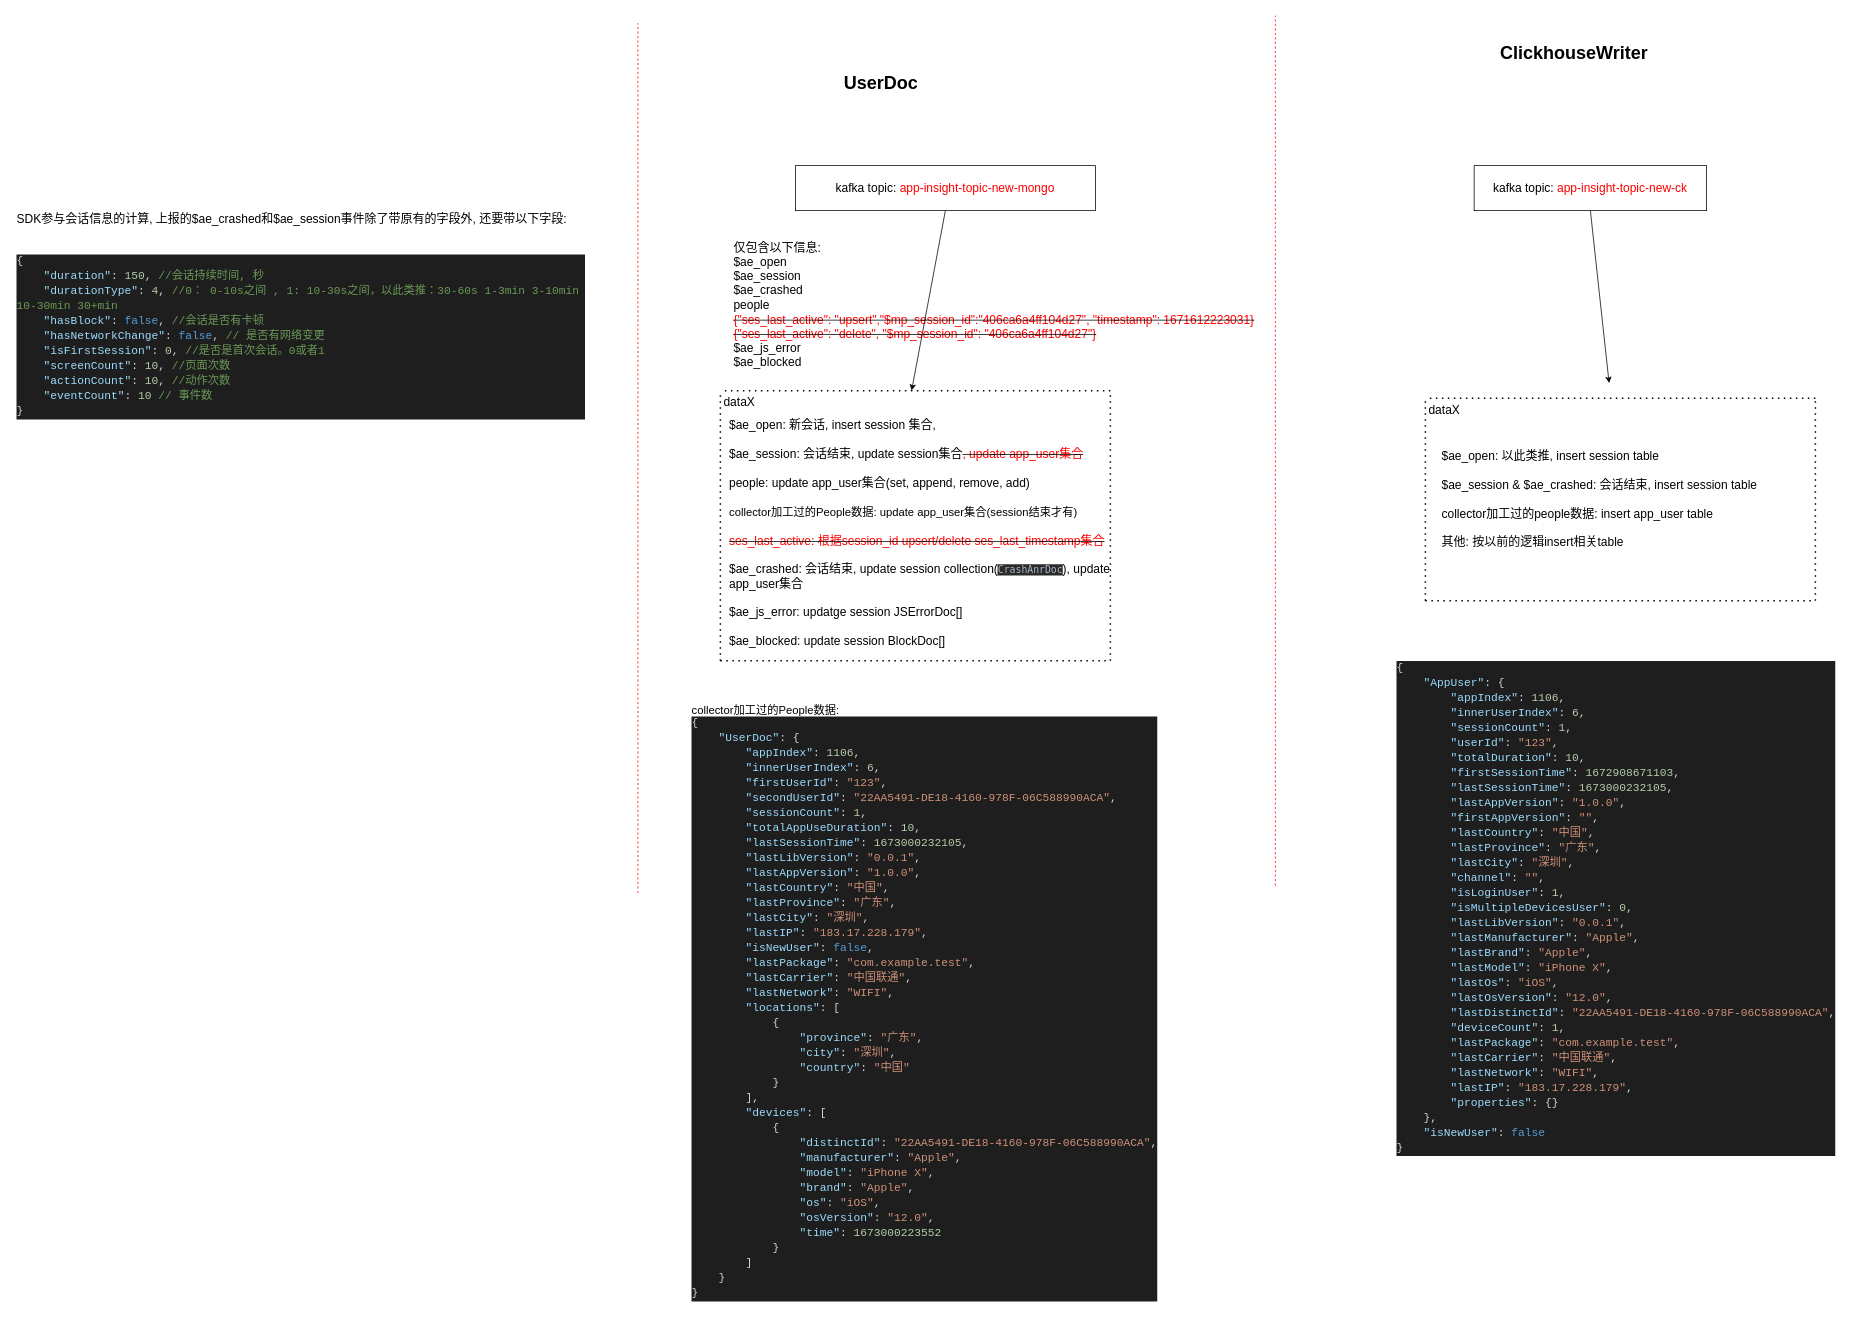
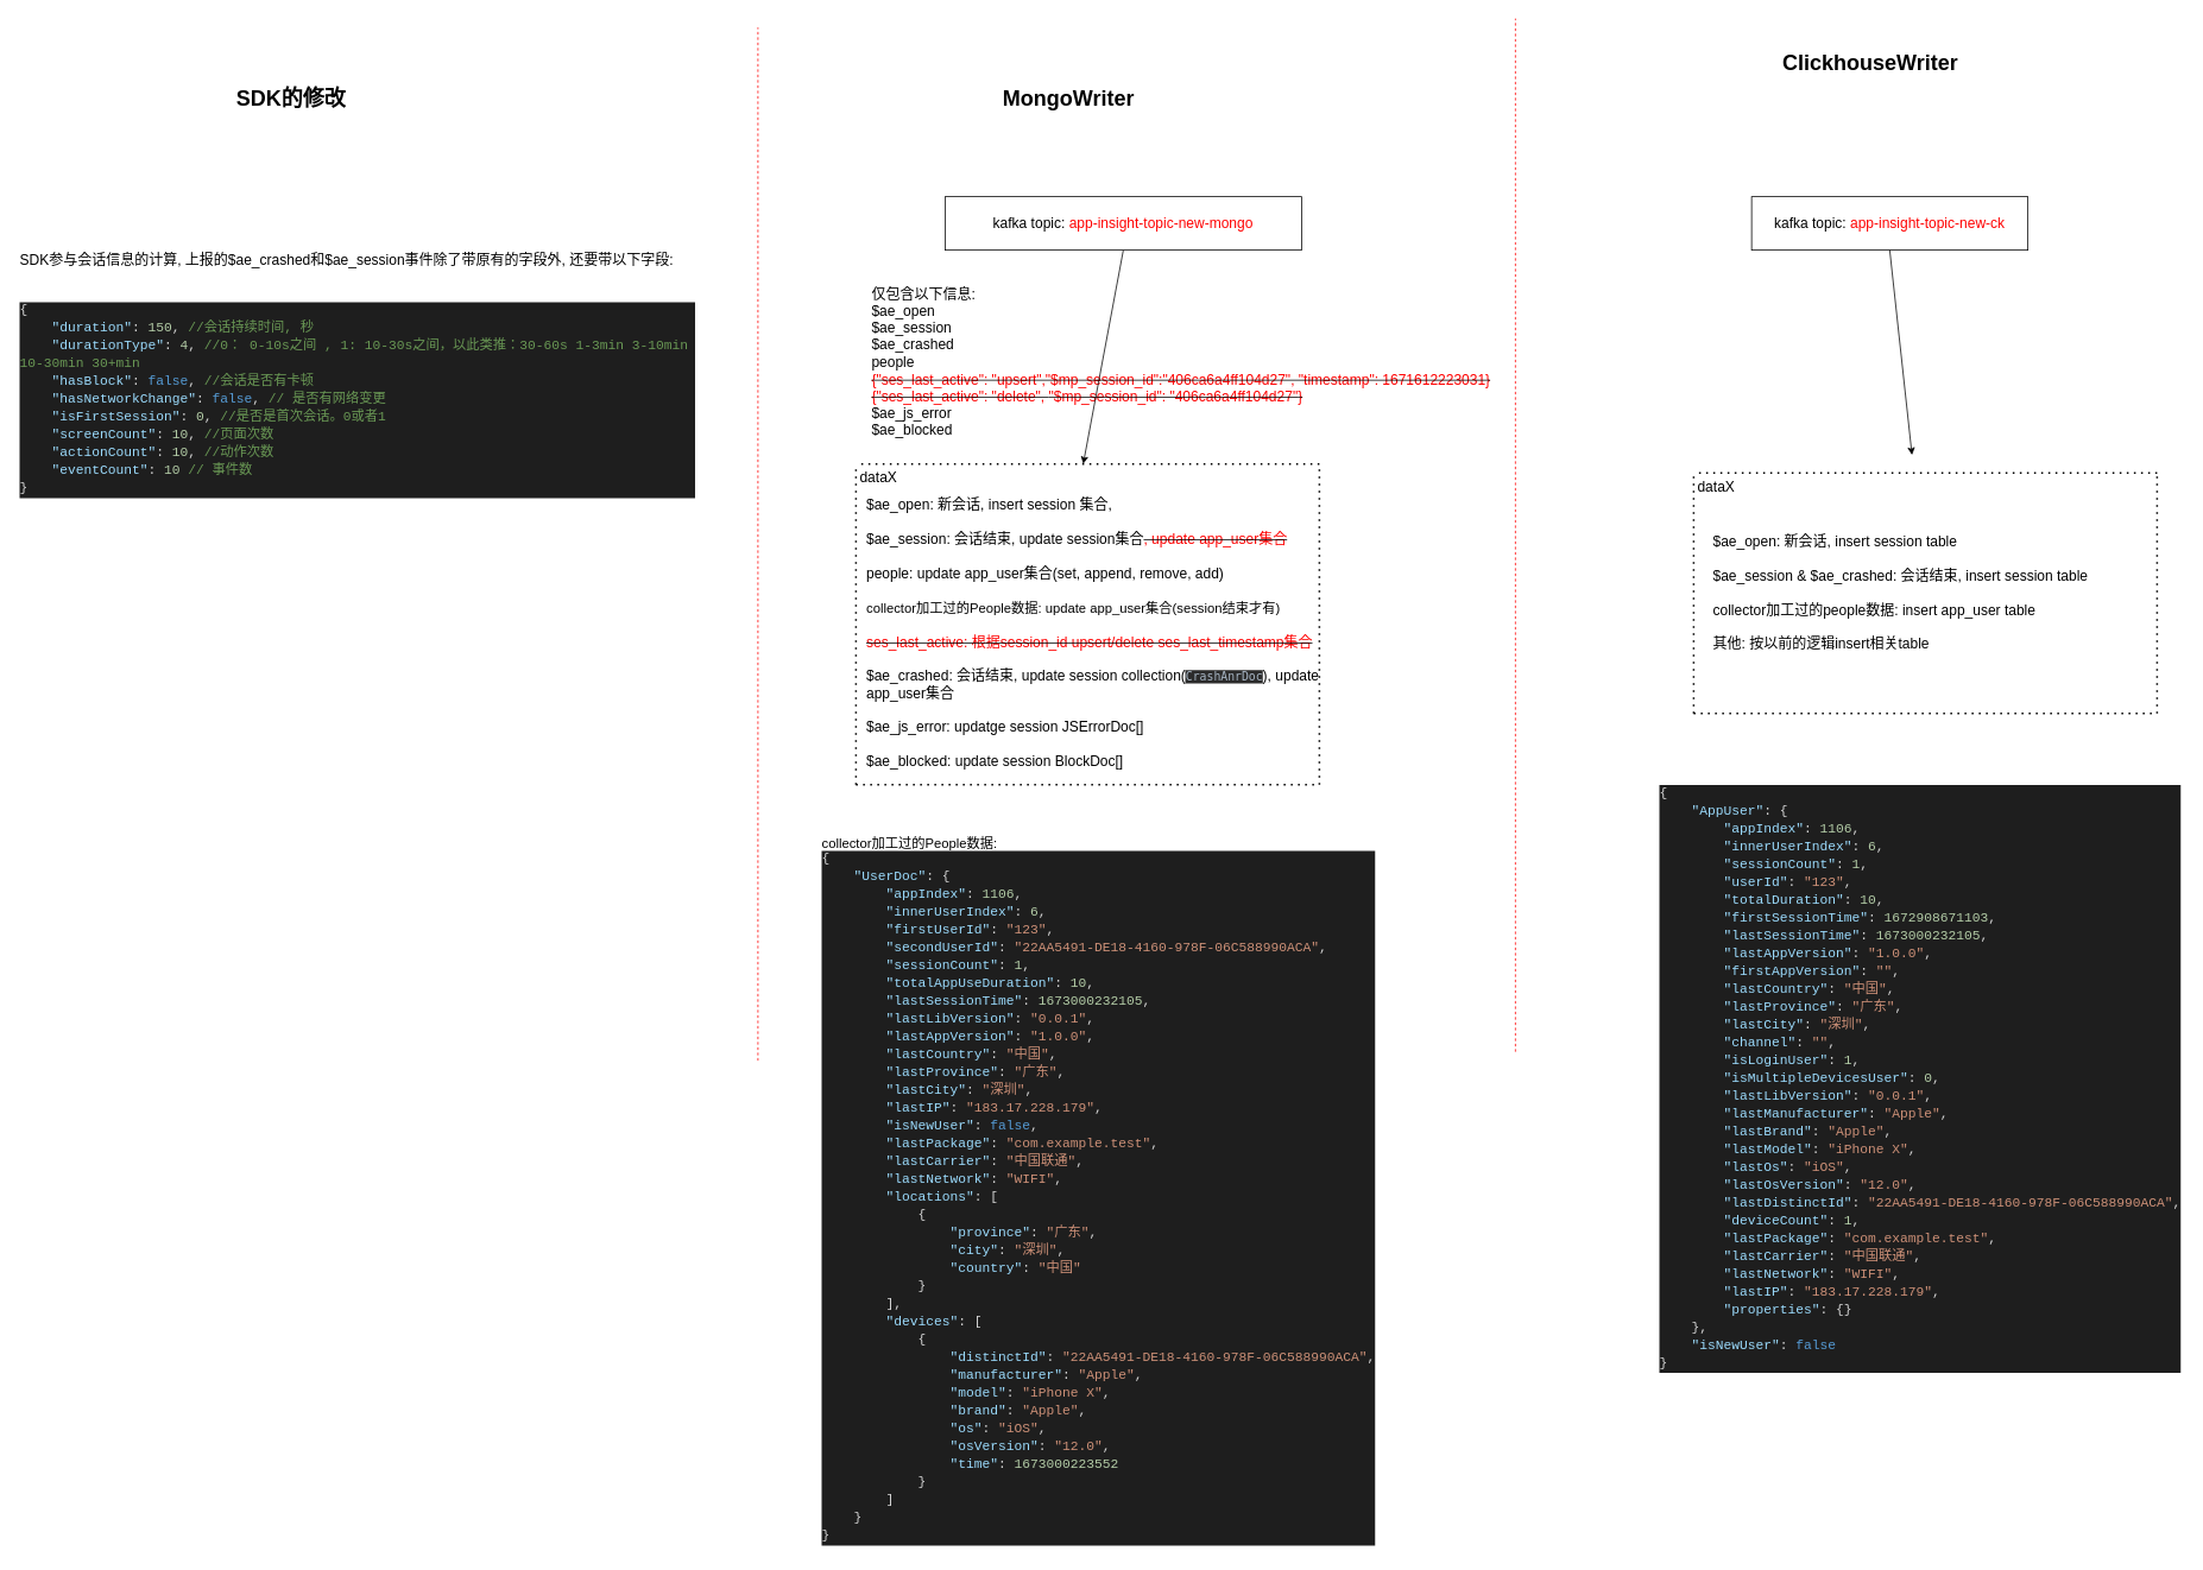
- <mxCell id="5" value="&lt;h1&gt;UserDoc&lt;/h1&gt;&lt;div&gt;&lt;br&gt;&lt;/div&gt;&lt;div&gt;&lt;br&gt;&lt;/div&gt;&lt;div&gt;&lt;br&gt;&lt;/div&gt;&lt;div&gt;&lt;br&gt;&lt;/div&gt;&lt;div&gt;&lt;br&gt;&lt;/div&gt;" style="text;html=1;strokeColor=none;fillColor=none;spacing=5;spacingTop=-20;whiteSpace=wrap;overflow=hidden;rounded=0;" parent="1" vertex="1"><mxGeometry x="1120" y="90" width="190" height="120" as="geometry" /></mxCell>
+ <mxCell id="5" value="&lt;h1&gt;MongoWriter&lt;/h1&gt;&lt;div&gt;&lt;br&gt;&lt;/div&gt;&lt;div&gt;&lt;br&gt;&lt;/div&gt;&lt;div&gt;&lt;br&gt;&lt;/div&gt;&lt;div&gt;&lt;br&gt;&lt;/div&gt;&lt;div&gt;&lt;br&gt;&lt;/div&gt;" style="text;html=1;strokeColor=none;fillColor=none;spacing=5;spacingTop=-20;whiteSpace=wrap;overflow=hidden;rounded=0;" parent="1" vertex="1"><mxGeometry x="1120" y="90" width="190" height="120" as="geometry" /></mxCell>
+ <mxCell id="2" value="&lt;h1&gt;SDK的修改&lt;/h1&gt;&lt;div&gt;&lt;br&gt;&lt;/div&gt;&lt;div&gt;&lt;br&gt;&lt;/div&gt;&lt;div&gt;&lt;br&gt;&lt;/div&gt;&lt;div&gt;&lt;br&gt;&lt;/div&gt;&lt;div&gt;&lt;br&gt;&lt;/div&gt;" style="text;html=1;strokeColor=none;fillColor=none;spacing=5;spacingTop=-20;whiteSpace=wrap;overflow=hidden;rounded=0;" parent="1" vertex="1"><mxGeometry x="260" y="90" width="190" height="120" as="geometry" /></mxCell>
- <mxCell id="21" value="$ae_open: 以此类推, insert session table&amp;nbsp;&amp;nbsp;&lt;br&gt;&lt;br&gt;$ae_session &amp;amp; $ae_crashed: 会话结束, insert session table&lt;br&gt;&lt;br&gt;collector加工过的people数据: insert app_user table&lt;br&gt;&amp;nbsp;&lt;br&gt;其他: 按以前的逻辑insert相关table" style="text;html=1;align=left;verticalAlign=middle;resizable=0;points=[];autosize=1;strokeColor=none;fillColor=none;fontSize=16;" parent="16" vertex="1"><mxGeometry x="30" y="60" width="440" height="150" as="geometry" /></mxCell>
+ <mxCell id="21" value="$ae_open: 新会话, insert session table&amp;nbsp;&amp;nbsp;&lt;br&gt;&lt;br&gt;$ae_session &amp;amp; $ae_crashed: 会话结束, insert session table&lt;br&gt;&lt;br&gt;collector加工过的people数据: insert app_user table&lt;br&gt;&amp;nbsp;&lt;br&gt;其他: 按以前的逻辑insert相关table" style="text;html=1;align=left;verticalAlign=middle;resizable=0;points=[];autosize=1;strokeColor=none;fillColor=none;fontSize=16;" parent="16" vertex="1"><mxGeometry x="30" y="60" width="440" height="150" as="geometry" /></mxCell>
